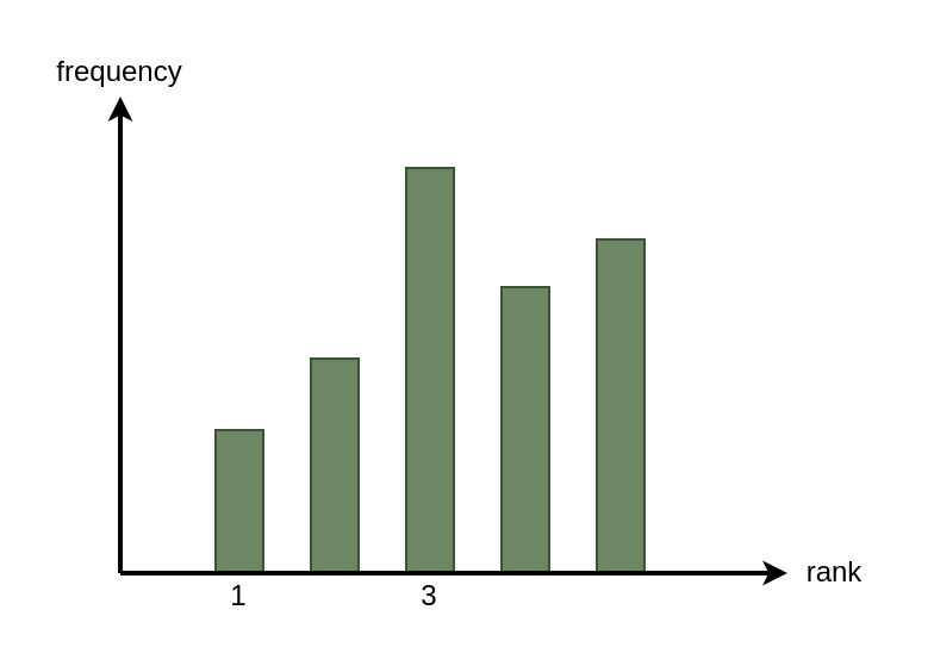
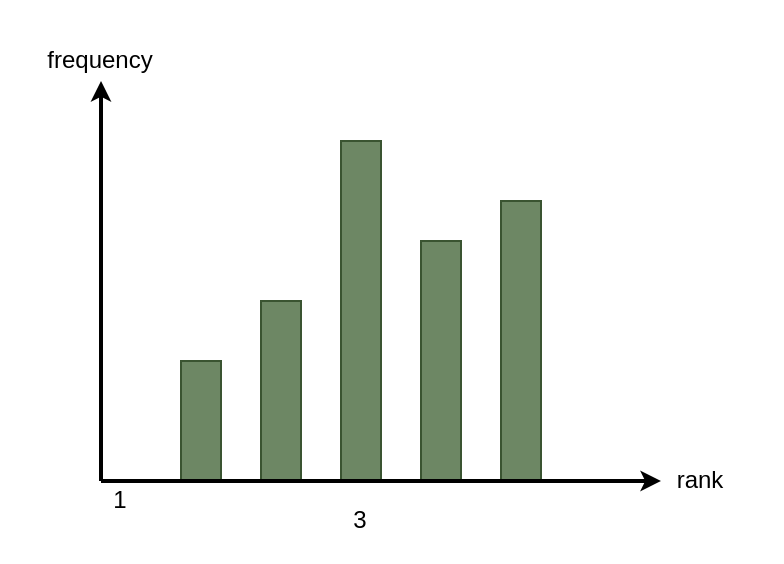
- <mxCell id="10" value="1" style="text;html=1;strokeColor=none;fillColor=none;align=center;verticalAlign=middle;whiteSpace=wrap;rounded=0;" vertex="1" parent="1"><mxGeometry x="90" y="240" width="20" height="20" as="geometry" /></mxCell>
+ <mxCell id="10" value="1" style="text;html=1;strokeColor=none;fillColor=none;align=center;verticalAlign=middle;whiteSpace=wrap;rounded=0;" vertex="1" parent="1"><mxGeometry x="50" y="240" width="20" height="20" as="geometry" /></mxCell>
- <mxCell id="11" value="3" style="text;html=1;strokeColor=none;fillColor=none;align=center;verticalAlign=middle;whiteSpace=wrap;rounded=0;" vertex="1" parent="1"><mxGeometry x="170" y="240" width="20" height="20" as="geometry" /></mxCell>
+ <mxCell id="11" value="3" style="text;html=1;strokeColor=none;fillColor=none;align=center;verticalAlign=middle;whiteSpace=wrap;rounded=0;" vertex="1" parent="1"><mxGeometry x="170" y="250" width="20" height="20" as="geometry" /></mxCell>
